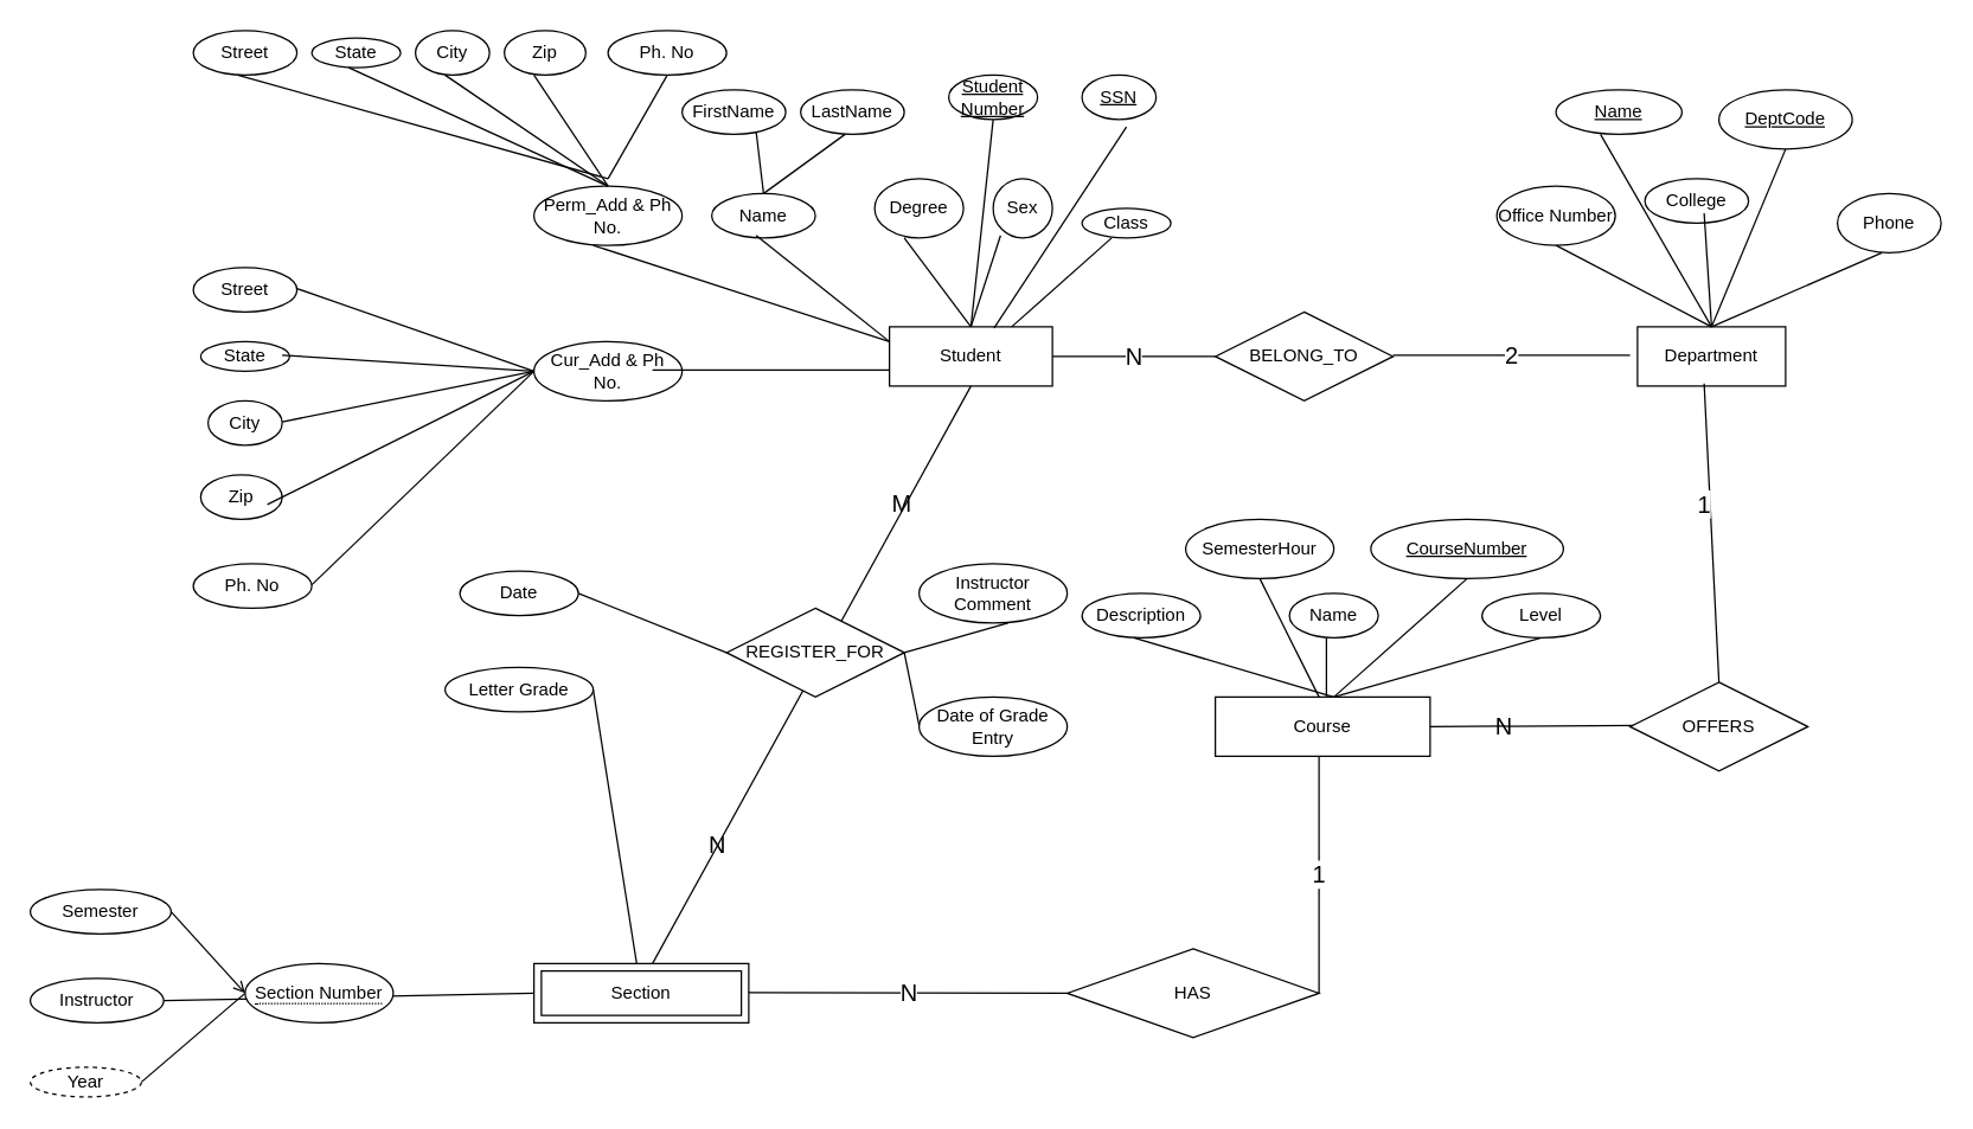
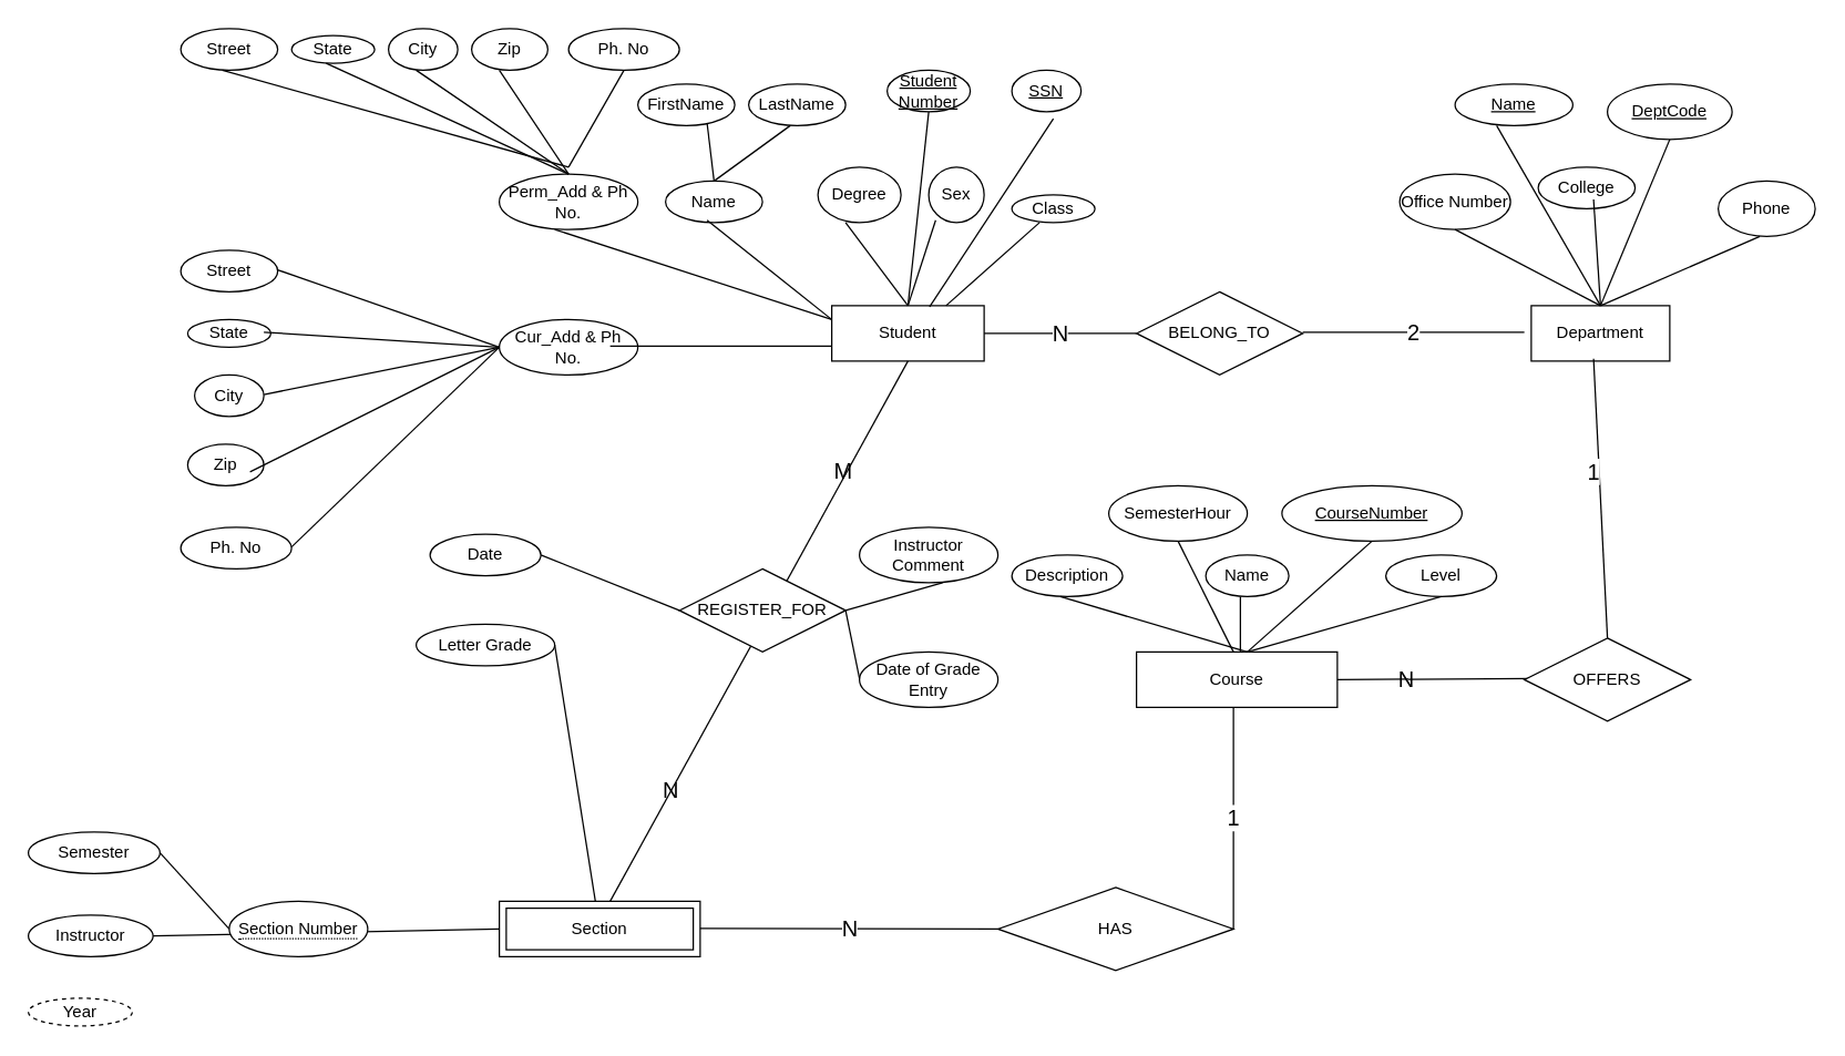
- <mxCell id="70" value="" style="endArrow=open;html=1;rounded=0;entryX=0;entryY=0.5;entryDx=0;entryDy=0;exitX=1;exitY=0.5;exitDx=0;exitDy=0;" parent="1" source="66" target="88" edge="1"><mxGeometry relative="1" as="geometry"><mxPoint x="490" y="500" as="sourcePoint" /><mxPoint x="650" y="500" as="targetPoint" /></mxGeometry></mxCell>
+ <mxCell id="70" value="" style="endArrow=none;html=1;rounded=0;entryX=0;entryY=0.5;entryDx=0;entryDy=0;exitX=1;exitY=0.5;exitDx=0;exitDy=0;" parent="1" source="66" target="88" edge="1"><mxGeometry relative="1" as="geometry"><mxPoint x="490" y="500" as="sourcePoint" /><mxPoint x="650" y="500" as="targetPoint" /></mxGeometry></mxCell>
- <mxCell id="69" value="" style="endArrow=none;html=1;rounded=0;exitX=0;exitY=0.5;exitDx=0;exitDy=0;entryX=1;entryY=0.5;entryDx=0;entryDy=0;" parent="1" source="88" target="67" edge="1"><mxGeometry relative="1" as="geometry"><mxPoint x="360" y="680" as="sourcePoint" /><mxPoint x="100" y="730" as="targetPoint" /></mxGeometry></mxCell>
